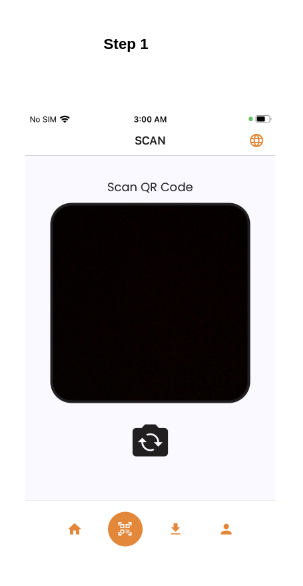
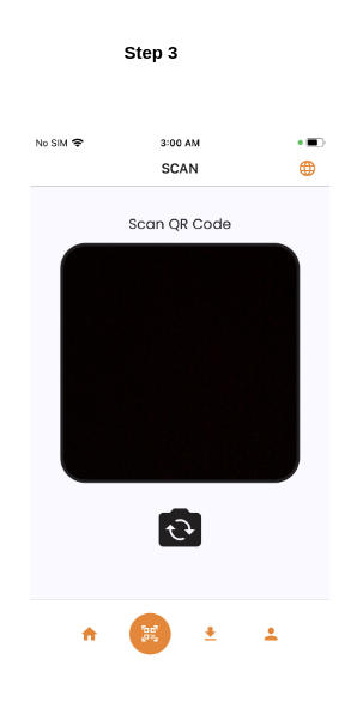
- <mxCell id="3" value="&lt;b&gt;Step 1&lt;/b&gt;" style="text;html=1;align=center;verticalAlign=middle;resizable=0;points=[];autosize=1;strokeColor=none;fillColor=none;" vertex="1" parent="1"><mxGeometry x="70" y="20" width="60" height="30" as="geometry" /></mxCell>
+ <mxCell id="3" value="&lt;b&gt;Step 3&lt;/b&gt;" style="text;html=1;align=center;verticalAlign=middle;resizable=0;points=[];autosize=1;strokeColor=none;fillColor=none;" vertex="1" parent="1"><mxGeometry x="70" y="20" width="60" height="30" as="geometry" /></mxCell>
